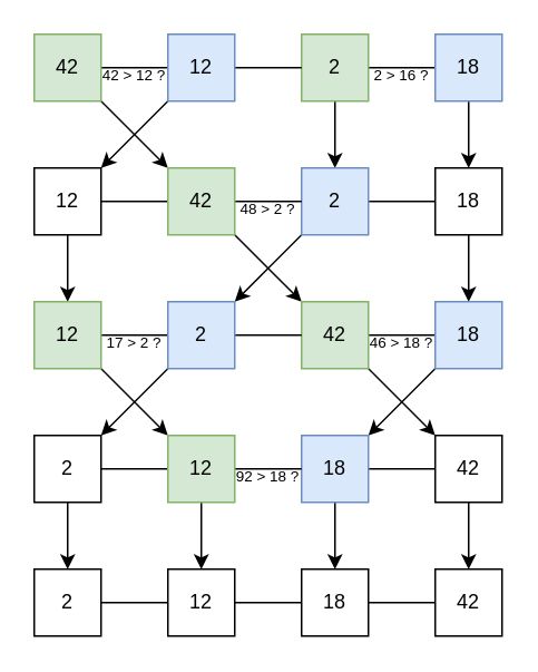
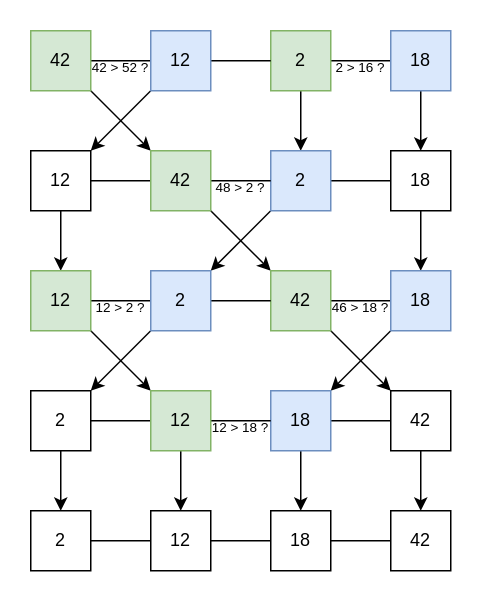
- <mxCell id="46" value="42 &amp;gt; 12 ?" style="text;html=1;strokeColor=none;fillColor=none;align=center;verticalAlign=middle;whiteSpace=wrap;rounded=0;fontSize=9;" vertex="1" parent="1"><mxGeometry x="60" y="40" width="40" height="10" as="geometry" /></mxCell>
+ <mxCell id="46" value="42 &amp;gt; 52 ?" style="text;html=1;strokeColor=none;fillColor=none;align=center;verticalAlign=middle;whiteSpace=wrap;rounded=0;fontSize=9;" vertex="1" parent="1"><mxGeometry x="60" y="40" width="40" height="10" as="geometry" /></mxCell>
- <mxCell id="49" value="17 &amp;gt; 2 ?" style="text;html=1;strokeColor=none;fillColor=none;align=center;verticalAlign=middle;whiteSpace=wrap;rounded=0;fontSize=9;" vertex="1" parent="1"><mxGeometry x="60" y="200" width="40" height="10" as="geometry" /></mxCell>
+ <mxCell id="49" value="12 &amp;gt; 2 ?" style="text;html=1;strokeColor=none;fillColor=none;align=center;verticalAlign=middle;whiteSpace=wrap;rounded=0;fontSize=9;" vertex="1" parent="1"><mxGeometry x="60" y="200" width="40" height="10" as="geometry" /></mxCell>
- <mxCell id="58" value="92 &amp;gt; 18 ?" style="text;html=1;strokeColor=none;fillColor=none;align=center;verticalAlign=middle;whiteSpace=wrap;rounded=0;fontSize=9;" vertex="1" parent="1"><mxGeometry x="140" y="280" width="40" height="10" as="geometry" /></mxCell>
+ <mxCell id="58" value="12 &amp;gt; 18 ?" style="text;html=1;strokeColor=none;fillColor=none;align=center;verticalAlign=middle;whiteSpace=wrap;rounded=0;fontSize=9;" vertex="1" parent="1"><mxGeometry x="140" y="280" width="40" height="10" as="geometry" /></mxCell>
